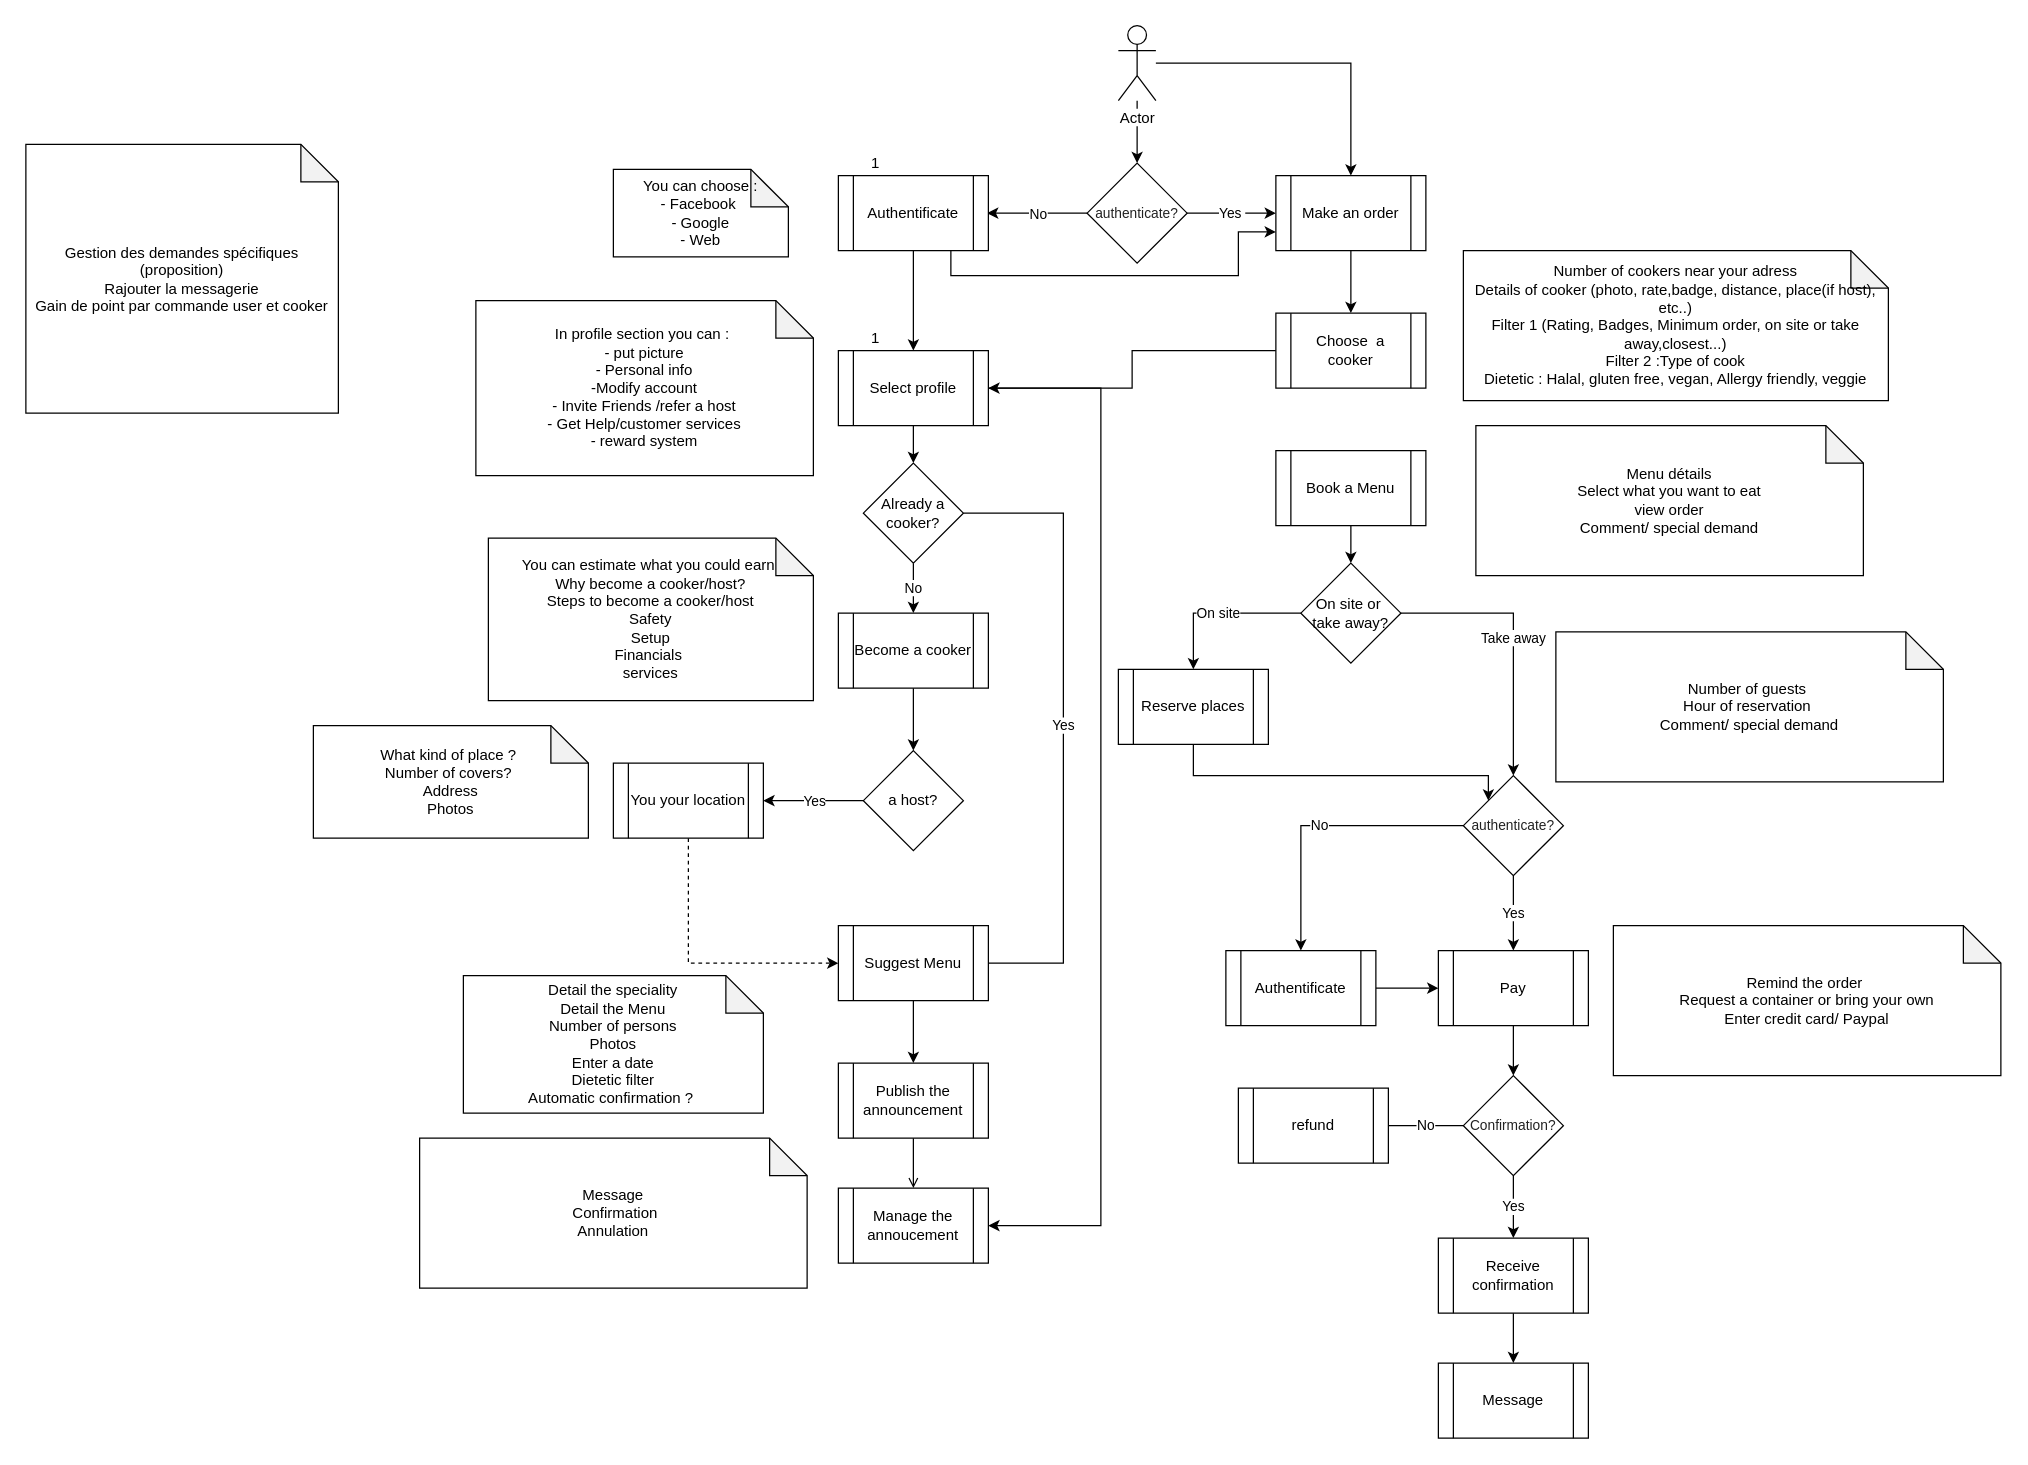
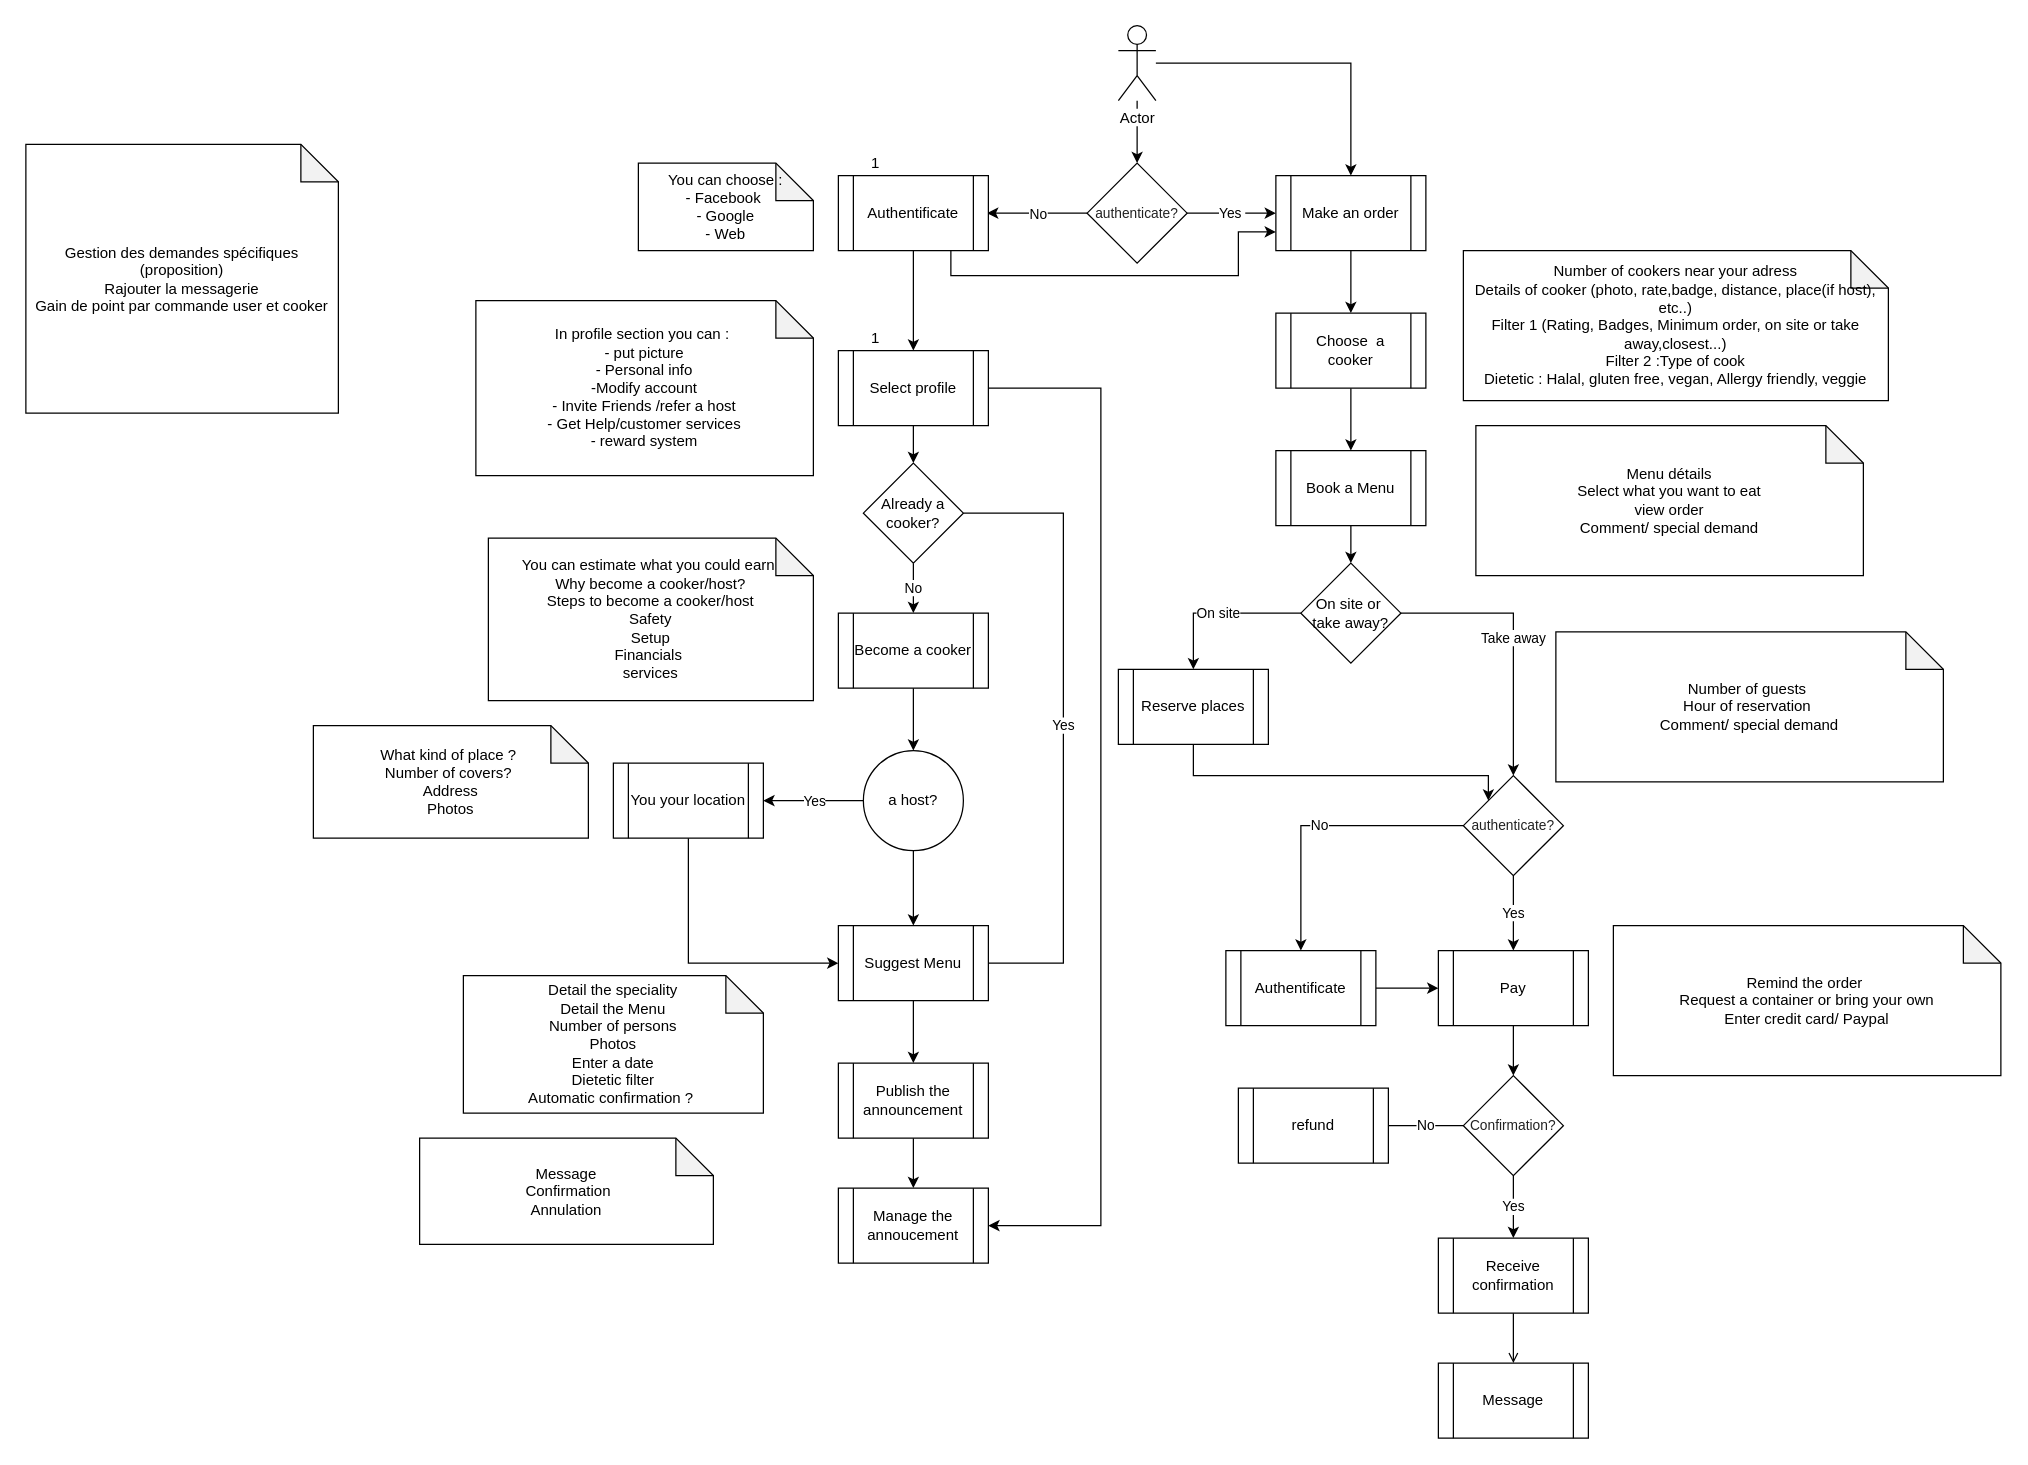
- <mxCell id="49" value="You can choose :&lt;br&gt;- Facebook&amp;nbsp;&lt;br&gt;- Google&lt;br&gt;&lt;div&gt;&lt;span&gt;- Web&lt;/span&gt;&lt;/div&gt;" style="shape=note;whiteSpace=wrap;html=1;backgroundOutline=1;darkOpacity=0.05;align=center;" parent="1" vertex="1"><mxGeometry x="490" y="135" width="140" height="70" as="geometry" /></mxCell>
+ <mxCell id="49" value="You can choose :&lt;br&gt;- Facebook&amp;nbsp;&lt;br&gt;- Google&lt;br&gt;&lt;div&gt;&lt;span&gt;- Web&lt;/span&gt;&lt;/div&gt;" style="shape=note;whiteSpace=wrap;html=1;backgroundOutline=1;darkOpacity=0.05;align=center;" parent="1" vertex="1"><mxGeometry x="510" y="130" width="140" height="70" as="geometry" /></mxCell>
- <mxCell id="20" value="" style="edgeStyle=orthogonalEdgeStyle;rounded=0;orthogonalLoop=1;jettySize=auto;html=1;" parent="1" source="21" target="15" edge="1"><mxGeometry relative="1" as="geometry" /></mxCell>
+ <mxCell id="20" value="" style="edgeStyle=orthogonalEdgeStyle;rounded=0;orthogonalLoop=1;jettySize=auto;html=1;" parent="1" source="21" target="23" edge="1"><mxGeometry relative="1" as="geometry" /></mxCell>
- <mxCell id="39" value="a host?" style="rhombus;whiteSpace=wrap;html=1;" parent="1" vertex="1"><mxGeometry x="690" y="600" width="80" height="80" as="geometry" /></mxCell>
+ <mxCell id="39" value="a host?" style="ellipse;whiteSpace=wrap;html=1;" parent="1" vertex="1"><mxGeometry x="690" y="600" width="80" height="80" as="geometry" /></mxCell>
+ <mxCell id="38" style="edgeStyle=orthogonalEdgeStyle;rounded=0;orthogonalLoop=1;jettySize=auto;html=1;exitX=0.5;exitY=1;exitDx=0;exitDy=0;" parent="1" source="39" target="19" edge="1"><mxGeometry relative="1" as="geometry" /></mxCell>
- <mxCell id="40" style="edgeStyle=orthogonalEdgeStyle;rounded=0;orthogonalLoop=1;jettySize=auto;html=1;exitX=0.5;exitY=1;exitDx=0;exitDy=0;entryX=0;entryY=0.5;entryDx=0;entryDy=0;dashed=1;" parent="1" source="41" target="19" edge="1"><mxGeometry relative="1" as="geometry" /></mxCell>
+ <mxCell id="40" style="edgeStyle=orthogonalEdgeStyle;rounded=0;orthogonalLoop=1;jettySize=auto;html=1;exitX=0.5;exitY=1;exitDx=0;exitDy=0;entryX=0;entryY=0.5;entryDx=0;entryDy=0;" parent="1" source="41" target="19" edge="1"><mxGeometry relative="1" as="geometry" /></mxCell>
- <mxCell id="42" value="" style="edgeStyle=orthogonalEdgeStyle;rounded=0;orthogonalLoop=1;jettySize=auto;html=1;endArrow=open;" parent="1" source="43" target="56" edge="1"><mxGeometry relative="1" as="geometry" /></mxCell>
+ <mxCell id="42" value="" style="edgeStyle=orthogonalEdgeStyle;rounded=0;orthogonalLoop=1;jettySize=auto;html=1;" parent="1" source="43" target="56" edge="1"><mxGeometry relative="1" as="geometry" /></mxCell>
- <mxCell id="57" value="Message&lt;br&gt;&amp;nbsp;Confirmation&lt;br&gt;Annulation" style="shape=note;whiteSpace=wrap;html=1;backgroundOutline=1;darkOpacity=0.05;" parent="1" vertex="1"><mxGeometry x="335" y="910" width="310" height="120" as="geometry" /></mxCell>
+ <mxCell id="57" value="Message&lt;br&gt;&amp;nbsp;Confirmation&lt;br&gt;Annulation" style="shape=note;whiteSpace=wrap;html=1;backgroundOutline=1;darkOpacity=0.05;" parent="1" vertex="1"><mxGeometry x="335" y="910" width="235" height="85" as="geometry" /></mxCell>
- <mxCell id="65" value="" style="edgeStyle=orthogonalEdgeStyle;rounded=0;orthogonalLoop=1;jettySize=auto;html=1;" edge="1" parent="1" source="66" target="58"><mxGeometry relative="1" as="geometry" /></mxCell>
+ <mxCell id="65" value="" style="edgeStyle=orthogonalEdgeStyle;rounded=0;orthogonalLoop=1;jettySize=auto;html=1;endArrow=open;" edge="1" parent="1" source="66" target="58"><mxGeometry relative="1" as="geometry" /></mxCell>
